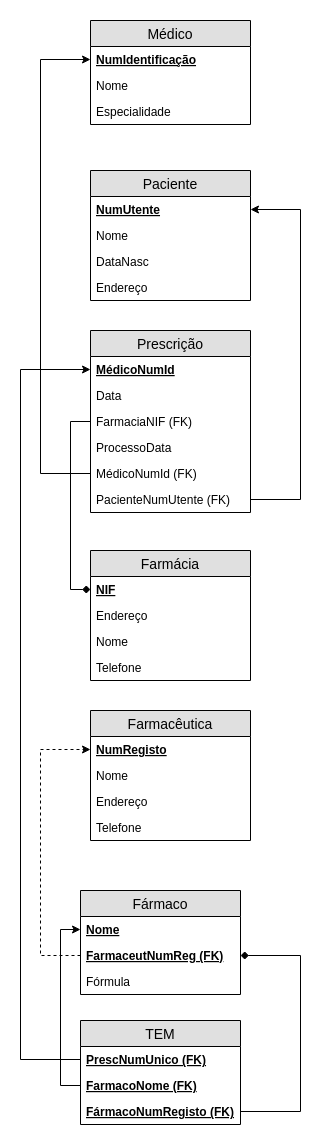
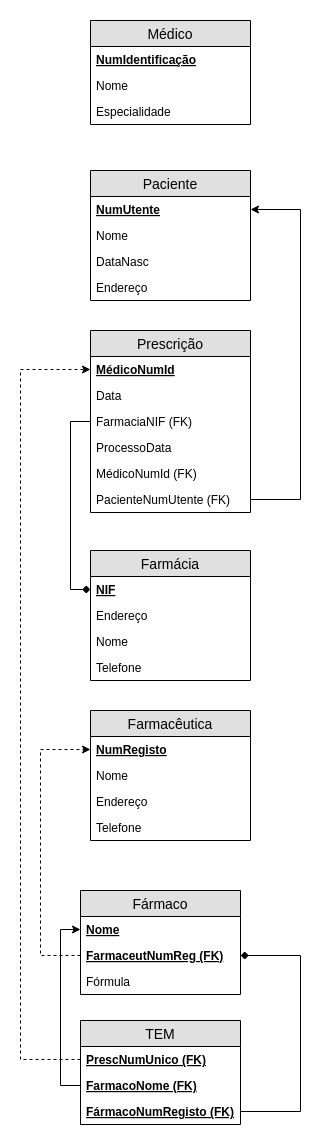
- <mxCell id="6" style="edgeStyle=orthogonalEdgeStyle;rounded=0;orthogonalLoop=1;jettySize=auto;html=1;exitX=0;exitY=0.5;exitDx=0;exitDy=0;entryX=0;entryY=0.5;entryDx=0;entryDy=0;" parent="1" source="14" target="17" edge="1"><mxGeometry relative="1" as="geometry"><Array as="points"><mxPoint x="40" y="473" /><mxPoint x="40" y="59" /></Array></mxGeometry></mxCell>
- <mxCell id="5" style="edgeStyle=orthogonalEdgeStyle;rounded=0;orthogonalLoop=1;jettySize=auto;html=1;exitX=0;exitY=0.5;exitDx=0;exitDy=0;entryX=0;entryY=0.5;entryDx=0;entryDy=0;" parent="1" source="40" target="10" edge="1"><mxGeometry relative="1" as="geometry"><Array as="points"><mxPoint x="20" y="1059" /><mxPoint x="20" y="369" /></Array></mxGeometry></mxCell>
+ <mxCell id="5" style="edgeStyle=orthogonalEdgeStyle;rounded=0;orthogonalLoop=1;jettySize=auto;html=1;exitX=0;exitY=0.5;exitDx=0;exitDy=0;entryX=0;entryY=0.5;entryDx=0;entryDy=0;dashed=1;" parent="1" source="40" target="10" edge="1"><mxGeometry relative="1" as="geometry"><Array as="points"><mxPoint x="20" y="1059" /><mxPoint x="20" y="369" /></Array></mxGeometry></mxCell>
